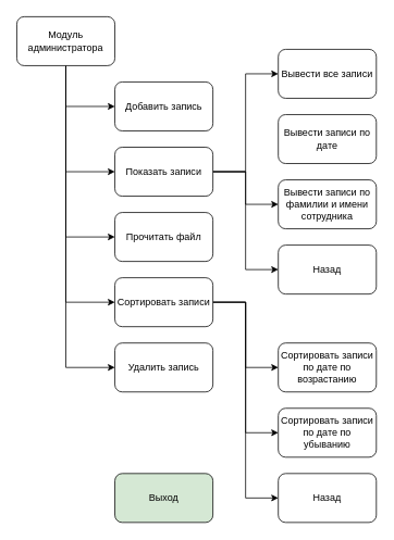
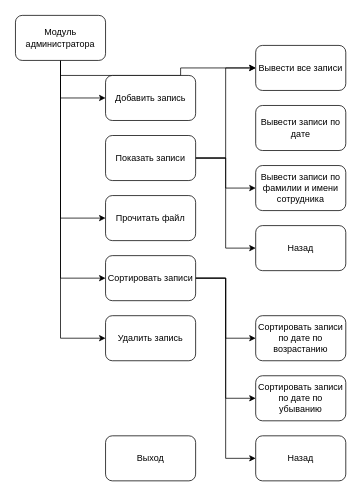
- <mxCell id="3" style="edgeStyle=orthogonalEdgeStyle;rounded=0;orthogonalLoop=1;jettySize=auto;html=1;exitX=0.5;exitY=1;exitDx=0;exitDy=0;entryX=0;entryY=0.5;entryDx=0;entryDy=0;" edge="1" parent="1" source="7" target="12"><mxGeometry relative="1" as="geometry" /></mxCell>
+ <mxCell id="3" style="edgeStyle=orthogonalEdgeStyle;rounded=0;orthogonalLoop=1;jettySize=auto;html=1;exitX=0.5;exitY=1;exitDx=0;exitDy=0;" edge="1" parent="1" source="7" target="20"><mxGeometry relative="1" as="geometry" /></mxCell>
- <mxCell id="19" value="Выход" style="rounded=1;whiteSpace=wrap;html=1;fillColor=#d5e8d4;" vertex="1" parent="1"><mxGeometry x="140" y="580" width="120" height="60" as="geometry" /></mxCell>
+ <mxCell id="19" value="Выход" style="rounded=1;whiteSpace=wrap;html=1;" vertex="1" parent="1"><mxGeometry x="140" y="580" width="120" height="60" as="geometry" /></mxCell>
